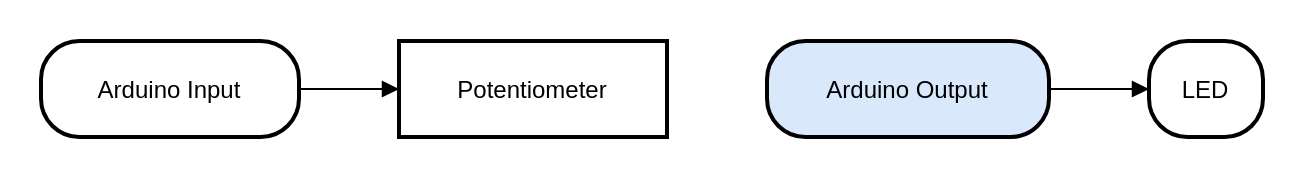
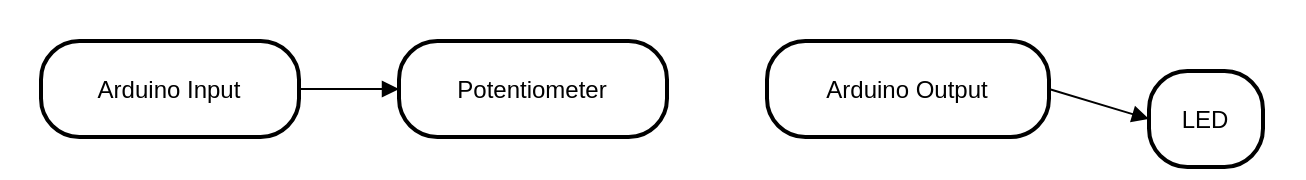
- <mxCell id="3" value="Potentiometer" style="arcSize=40;strokeWidth=2;rounded=0;" vertex="1" parent="1"><mxGeometry x="199" y="20" width="134" height="48" as="geometry" /></mxCell>
+ <mxCell id="3" value="Potentiometer" style="rounded=1;arcSize=40;strokeWidth=2" vertex="1" parent="1"><mxGeometry x="199" y="20" width="134" height="48" as="geometry" /></mxCell>
- <mxCell id="4" value="Arduino Output" style="rounded=1;arcSize=40;strokeWidth=2;fillColor=#dae8fc;" vertex="1" parent="1"><mxGeometry x="383" y="20" width="141" height="48" as="geometry" /></mxCell>
+ <mxCell id="4" value="Arduino Output" style="rounded=1;arcSize=40;strokeWidth=2" vertex="1" parent="1"><mxGeometry x="383" y="20" width="141" height="48" as="geometry" /></mxCell>
- <mxCell id="5" value="LED" style="rounded=1;arcSize=40;strokeWidth=2" vertex="1" parent="1"><mxGeometry x="574" y="20" width="57" height="48" as="geometry" /></mxCell>
+ <mxCell id="5" value="LED" style="rounded=1;arcSize=40;strokeWidth=2" vertex="1" parent="1"><mxGeometry x="574" y="35" width="57" height="48" as="geometry" /></mxCell>
